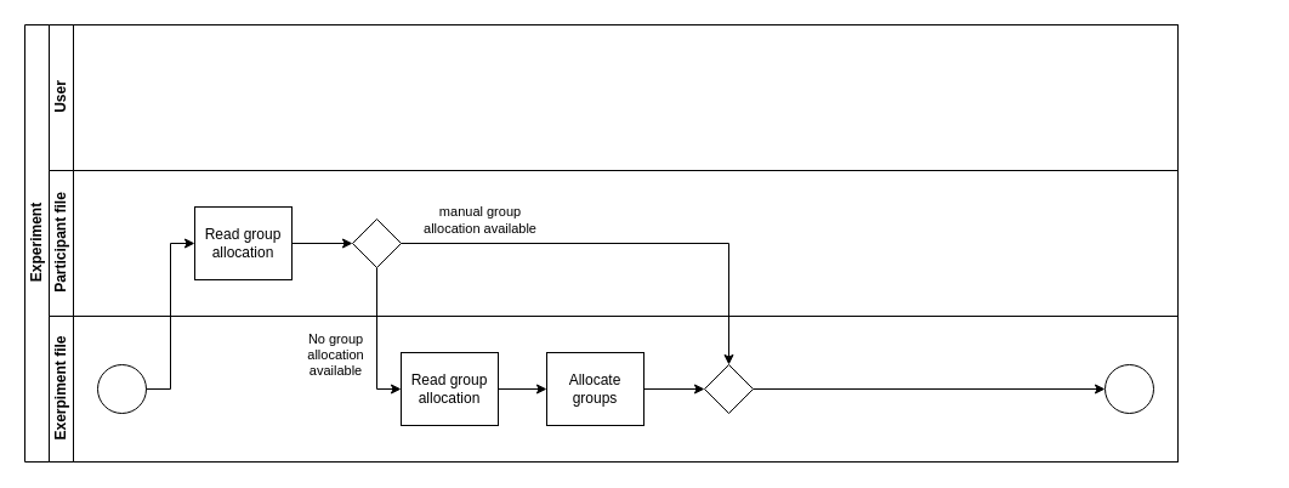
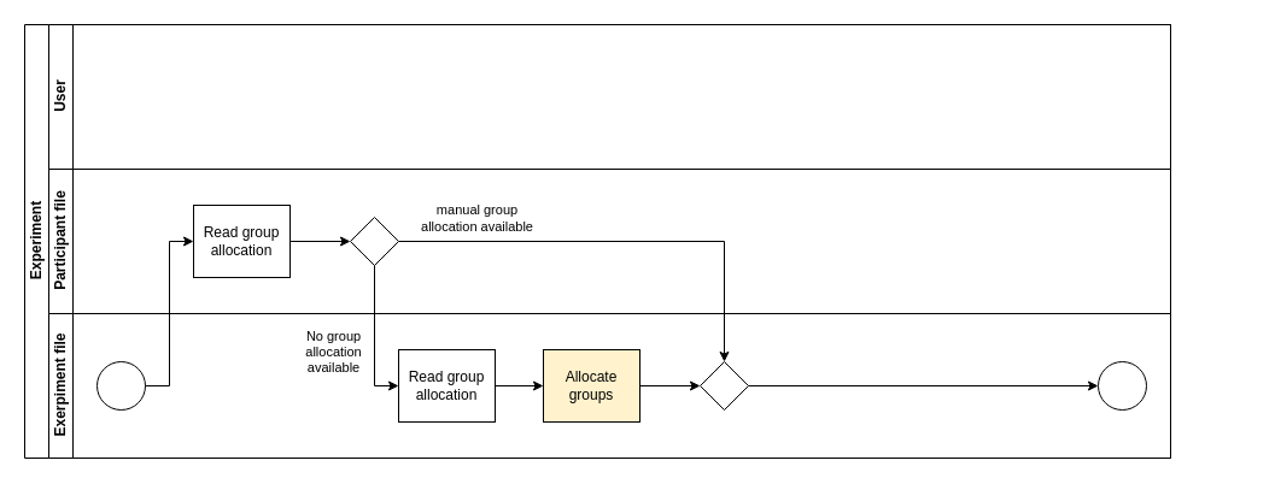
- <mxCell id="16" value="Allocate groups" style="rounded=0;whiteSpace=wrap;html=1;fontFamily=Helvetica;fontSize=12;fontColor=#000000;align=center;" parent="10" vertex="1"><mxGeometry x="410" y="30" width="80" height="60" as="geometry" /></mxCell>
+ <mxCell id="16" value="Allocate groups" style="rounded=0;whiteSpace=wrap;html=1;fontFamily=Helvetica;fontSize=12;fontColor=#000000;align=center;fillColor=#fff2cc;" parent="10" vertex="1"><mxGeometry x="410" y="30" width="80" height="60" as="geometry" /></mxCell>
